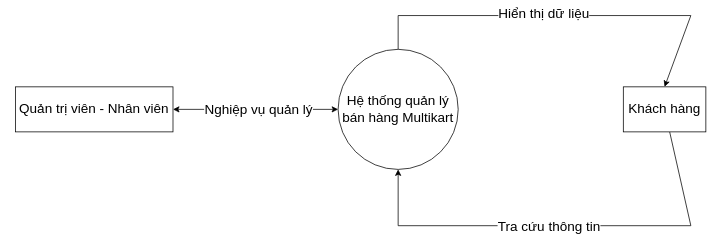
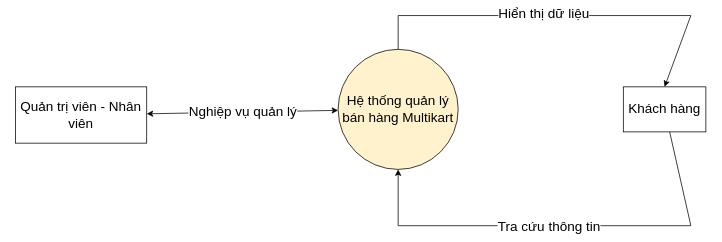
- <mxCell id="4" value="&lt;font style=&quot;font-size: 18px;&quot;&gt;Quản trị viên - Nhân viên&lt;/font&gt;" style="rounded=0;whiteSpace=wrap;html=1;" vertex="1" parent="1"><mxGeometry x="20" y="115" width="210" height="60" as="geometry" /></mxCell>
+ <mxCell id="4" value="&lt;font style=&quot;font-size: 18px;&quot;&gt;Quản trị viên - Nhân viên&lt;/font&gt;" style="rounded=0;whiteSpace=wrap;html=1;" vertex="1" parent="1"><mxGeometry x="20" y="115" width="175" height="75" as="geometry" /></mxCell>
- <mxCell id="10" value="&lt;font style=&quot;font-size: 18px;&quot;&gt;Hệ thống quản lý bán hàng Multikart&lt;/font&gt;" style="ellipse;whiteSpace=wrap;html=1;aspect=fixed;" vertex="1" parent="1"><mxGeometry x="450" y="65" width="160" height="160" as="geometry" /></mxCell>
+ <mxCell id="10" value="&lt;font style=&quot;font-size: 18px;&quot;&gt;Hệ thống quản lý bán hàng Multikart&lt;/font&gt;" style="ellipse;whiteSpace=wrap;html=1;aspect=fixed;fillColor=#fff2cc;" vertex="1" parent="1"><mxGeometry x="450" y="65" width="160" height="160" as="geometry" /></mxCell>
